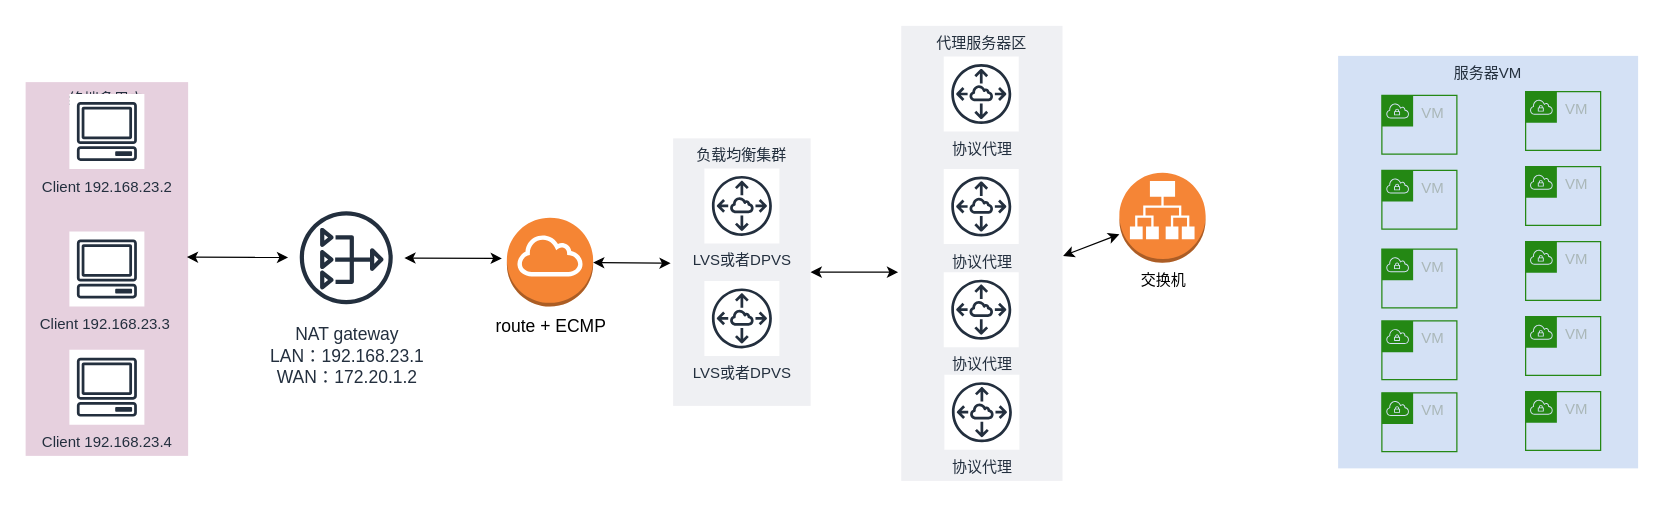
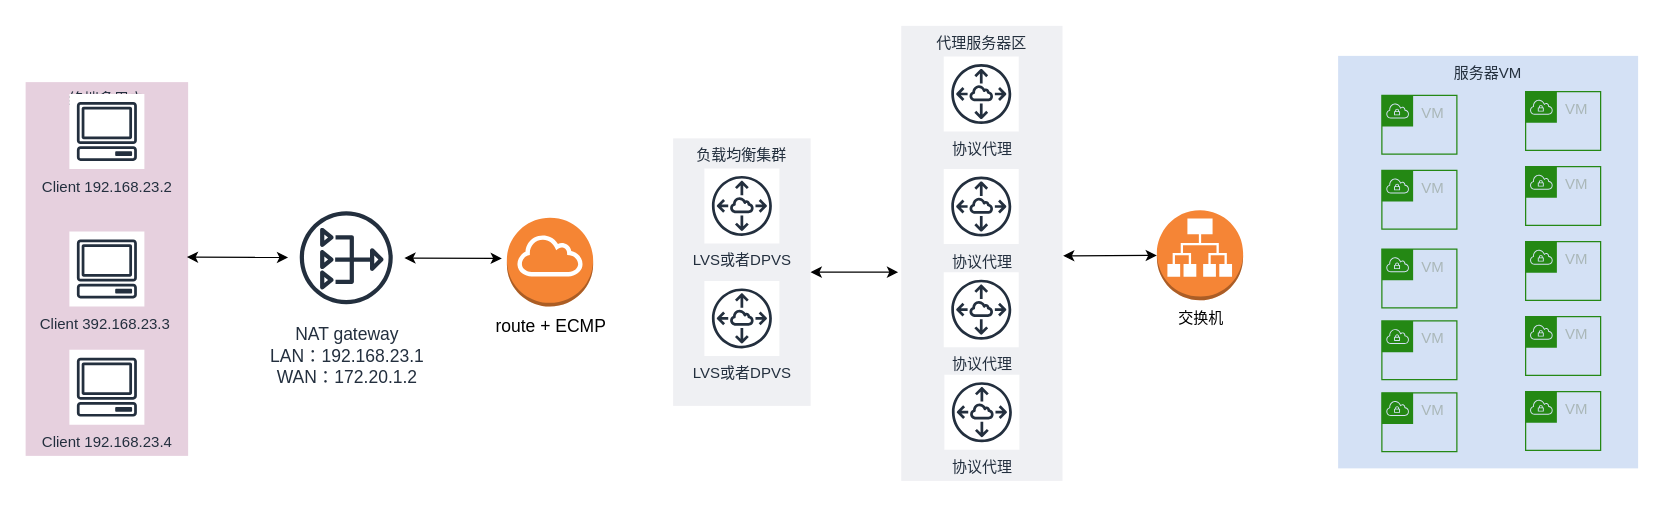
- <mxCell id="17" value="交换机" style="outlineConnect=0;dashed=0;verticalLabelPosition=bottom;verticalAlign=top;align=center;html=1;shape=mxgraph.aws3.application_load_balancer;fillColor=#F58536;gradientColor=none;" vertex="1" parent="1"><mxGeometry x="895" y="137.5" width="69" height="72" as="geometry" /></mxCell>
+ <mxCell id="17" value="交换机" style="outlineConnect=0;dashed=0;verticalLabelPosition=bottom;verticalAlign=top;align=center;html=1;shape=mxgraph.aws3.application_load_balancer;fillColor=#F58536;gradientColor=none;" vertex="1" parent="1"><mxGeometry x="925" y="167.5" width="69" height="72" as="geometry" /></mxCell>
- <mxCell id="31" value="" style="endArrow=classic;startArrow=classic;html=1;entryX=-0.018;entryY=0.467;entryDx=0;entryDy=0;entryPerimeter=0;" edge="1" parent="1" source="4" target="27"><mxGeometry width="50" height="50" relative="1" as="geometry"><mxPoint x="470" y="234" as="sourcePoint" /><mxPoint x="520" y="184" as="targetPoint" /></mxGeometry></mxCell>
- <mxCell id="7" value="Client 192.168.23.3&amp;nbsp;&lt;br&gt;" style="outlineConnect=0;fontColor=#232F3E;gradientColor=none;strokeColor=#232F3E;fillColor=#ffffff;dashed=0;verticalLabelPosition=bottom;verticalAlign=top;align=center;html=1;fontSize=12;fontStyle=0;aspect=fixed;shape=mxgraph.aws4.resourceIcon;resIcon=mxgraph.aws4.client;" vertex="1" parent="1"><mxGeometry x="55" y="184.5" width="60" height="60" as="geometry" /></mxCell>
+ <mxCell id="7" value="Client 392.168.23.3&amp;nbsp;&lt;br&gt;" style="outlineConnect=0;fontColor=#232F3E;gradientColor=none;strokeColor=#232F3E;fillColor=#ffffff;dashed=0;verticalLabelPosition=bottom;verticalAlign=top;align=center;html=1;fontSize=12;fontStyle=0;aspect=fixed;shape=mxgraph.aws4.resourceIcon;resIcon=mxgraph.aws4.client;" vertex="1" parent="1"><mxGeometry x="55" y="184.5" width="60" height="60" as="geometry" /></mxCell>
